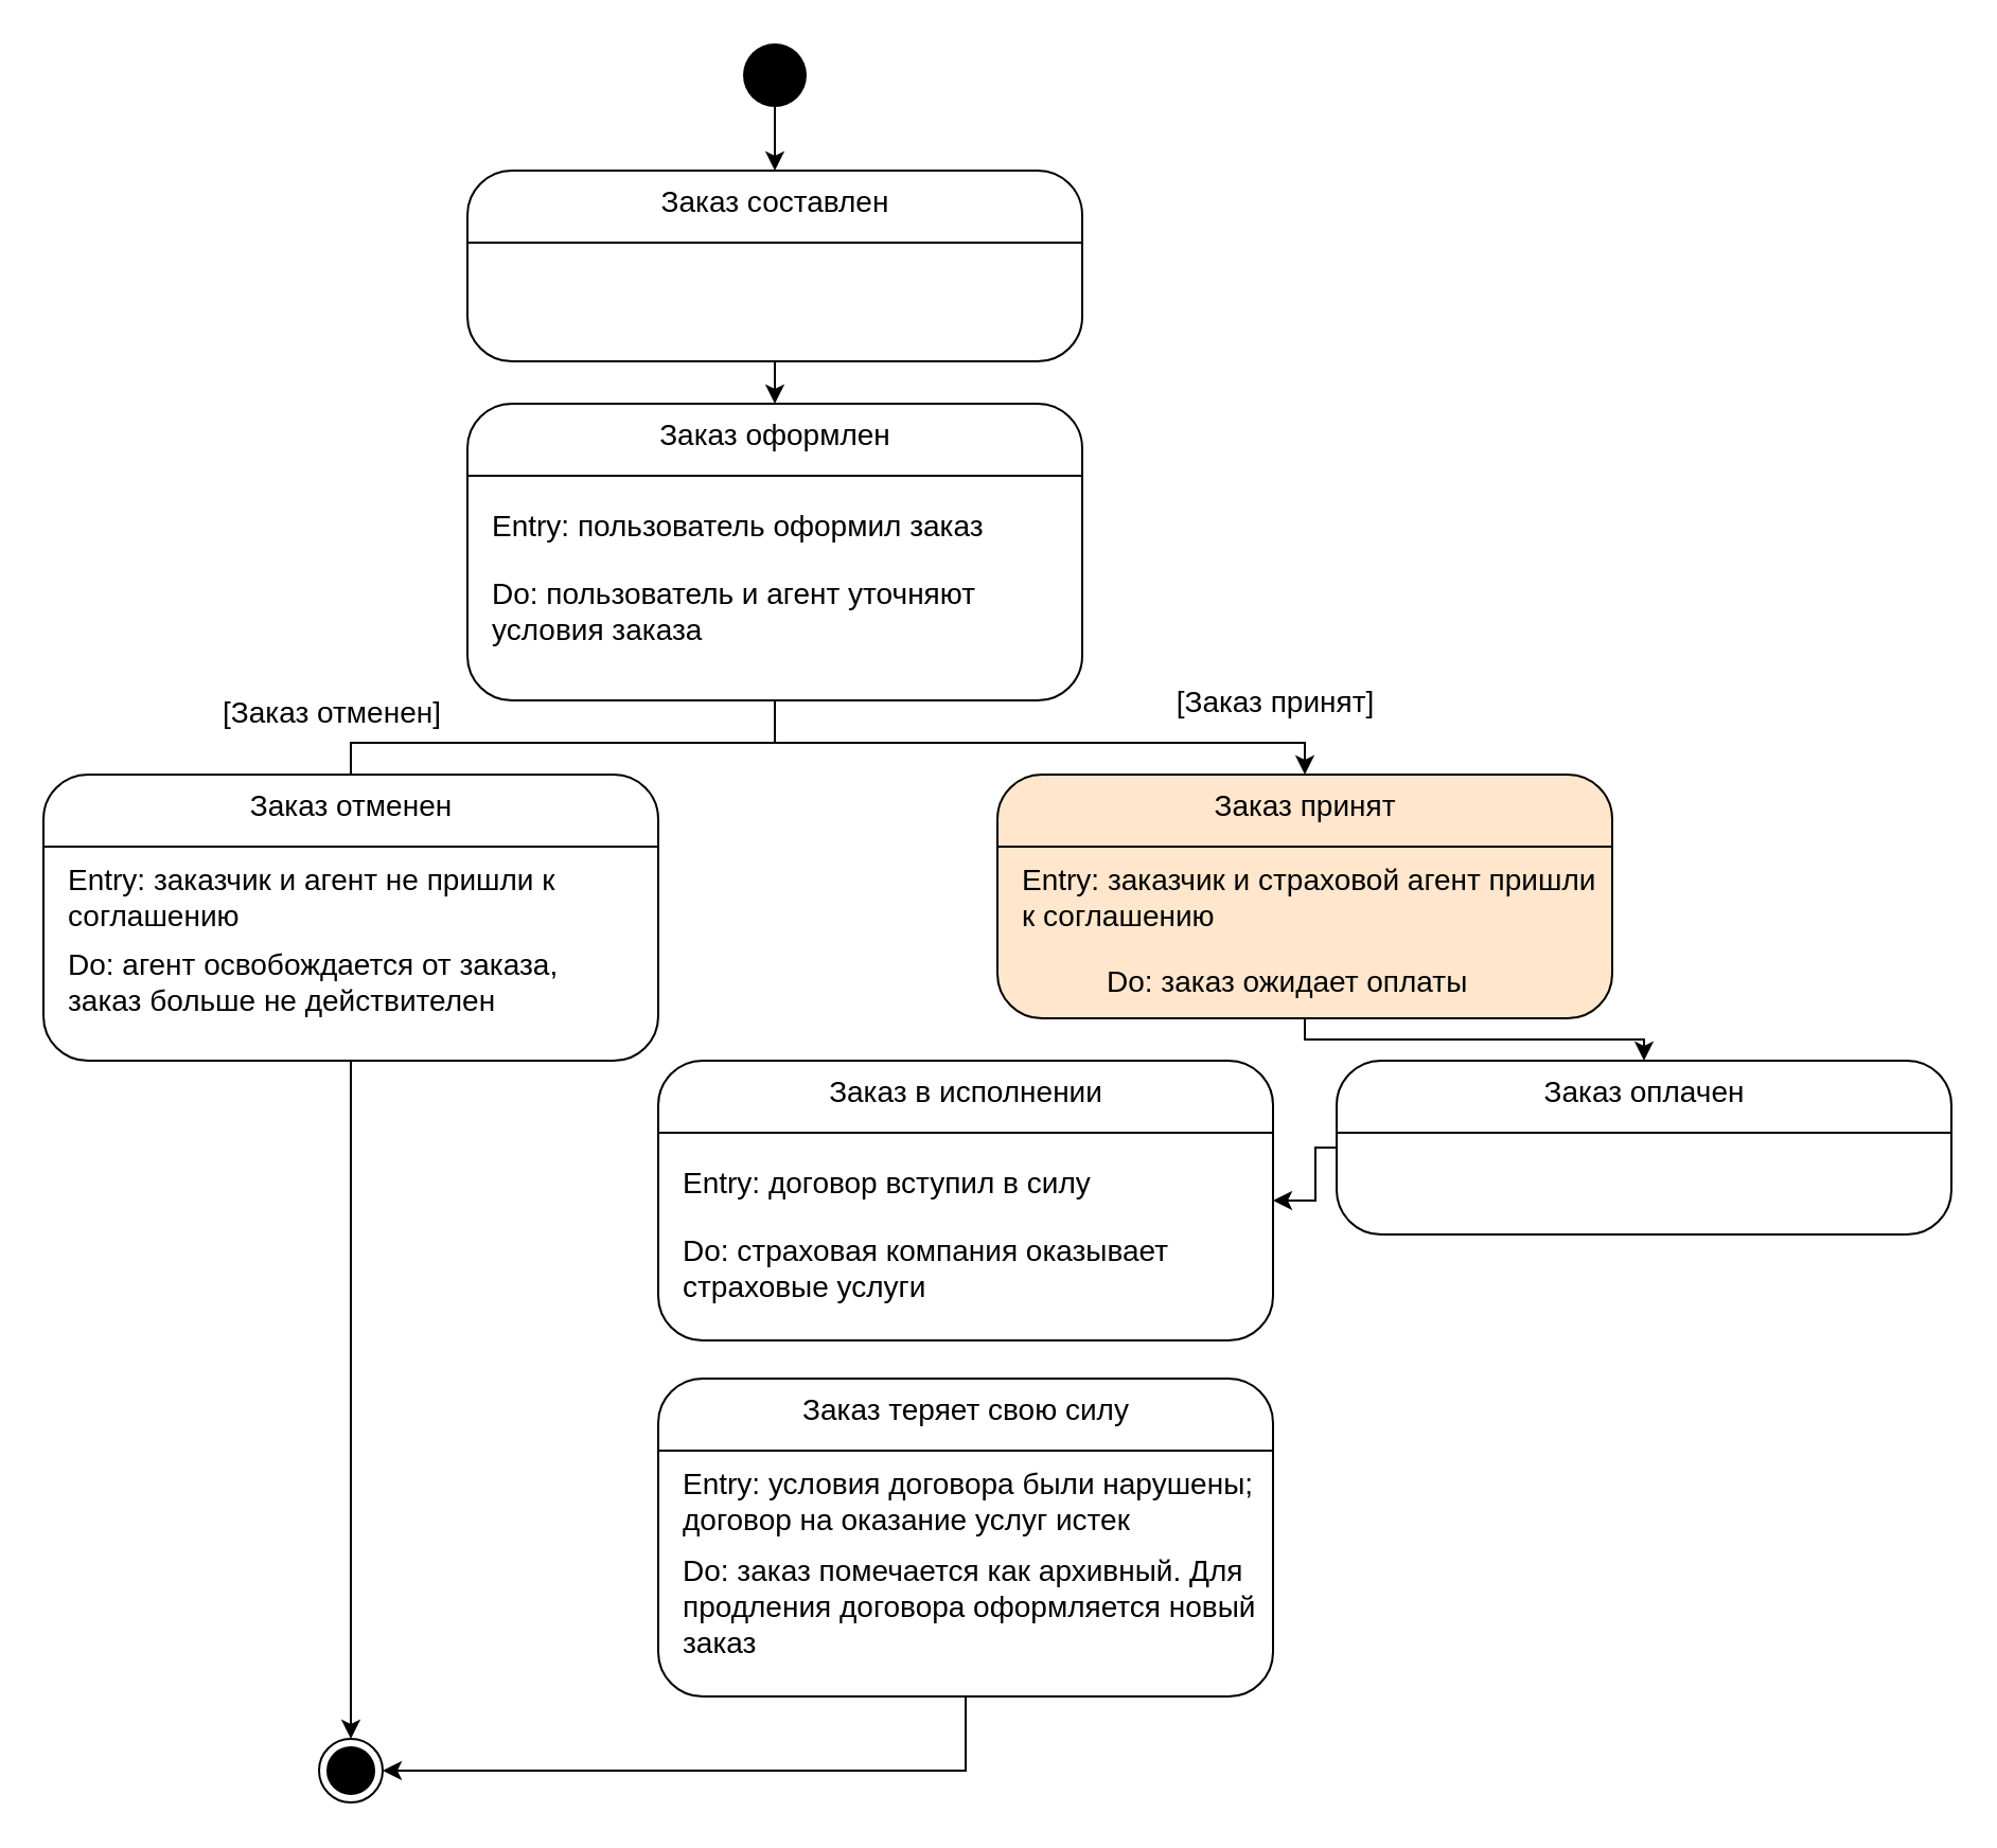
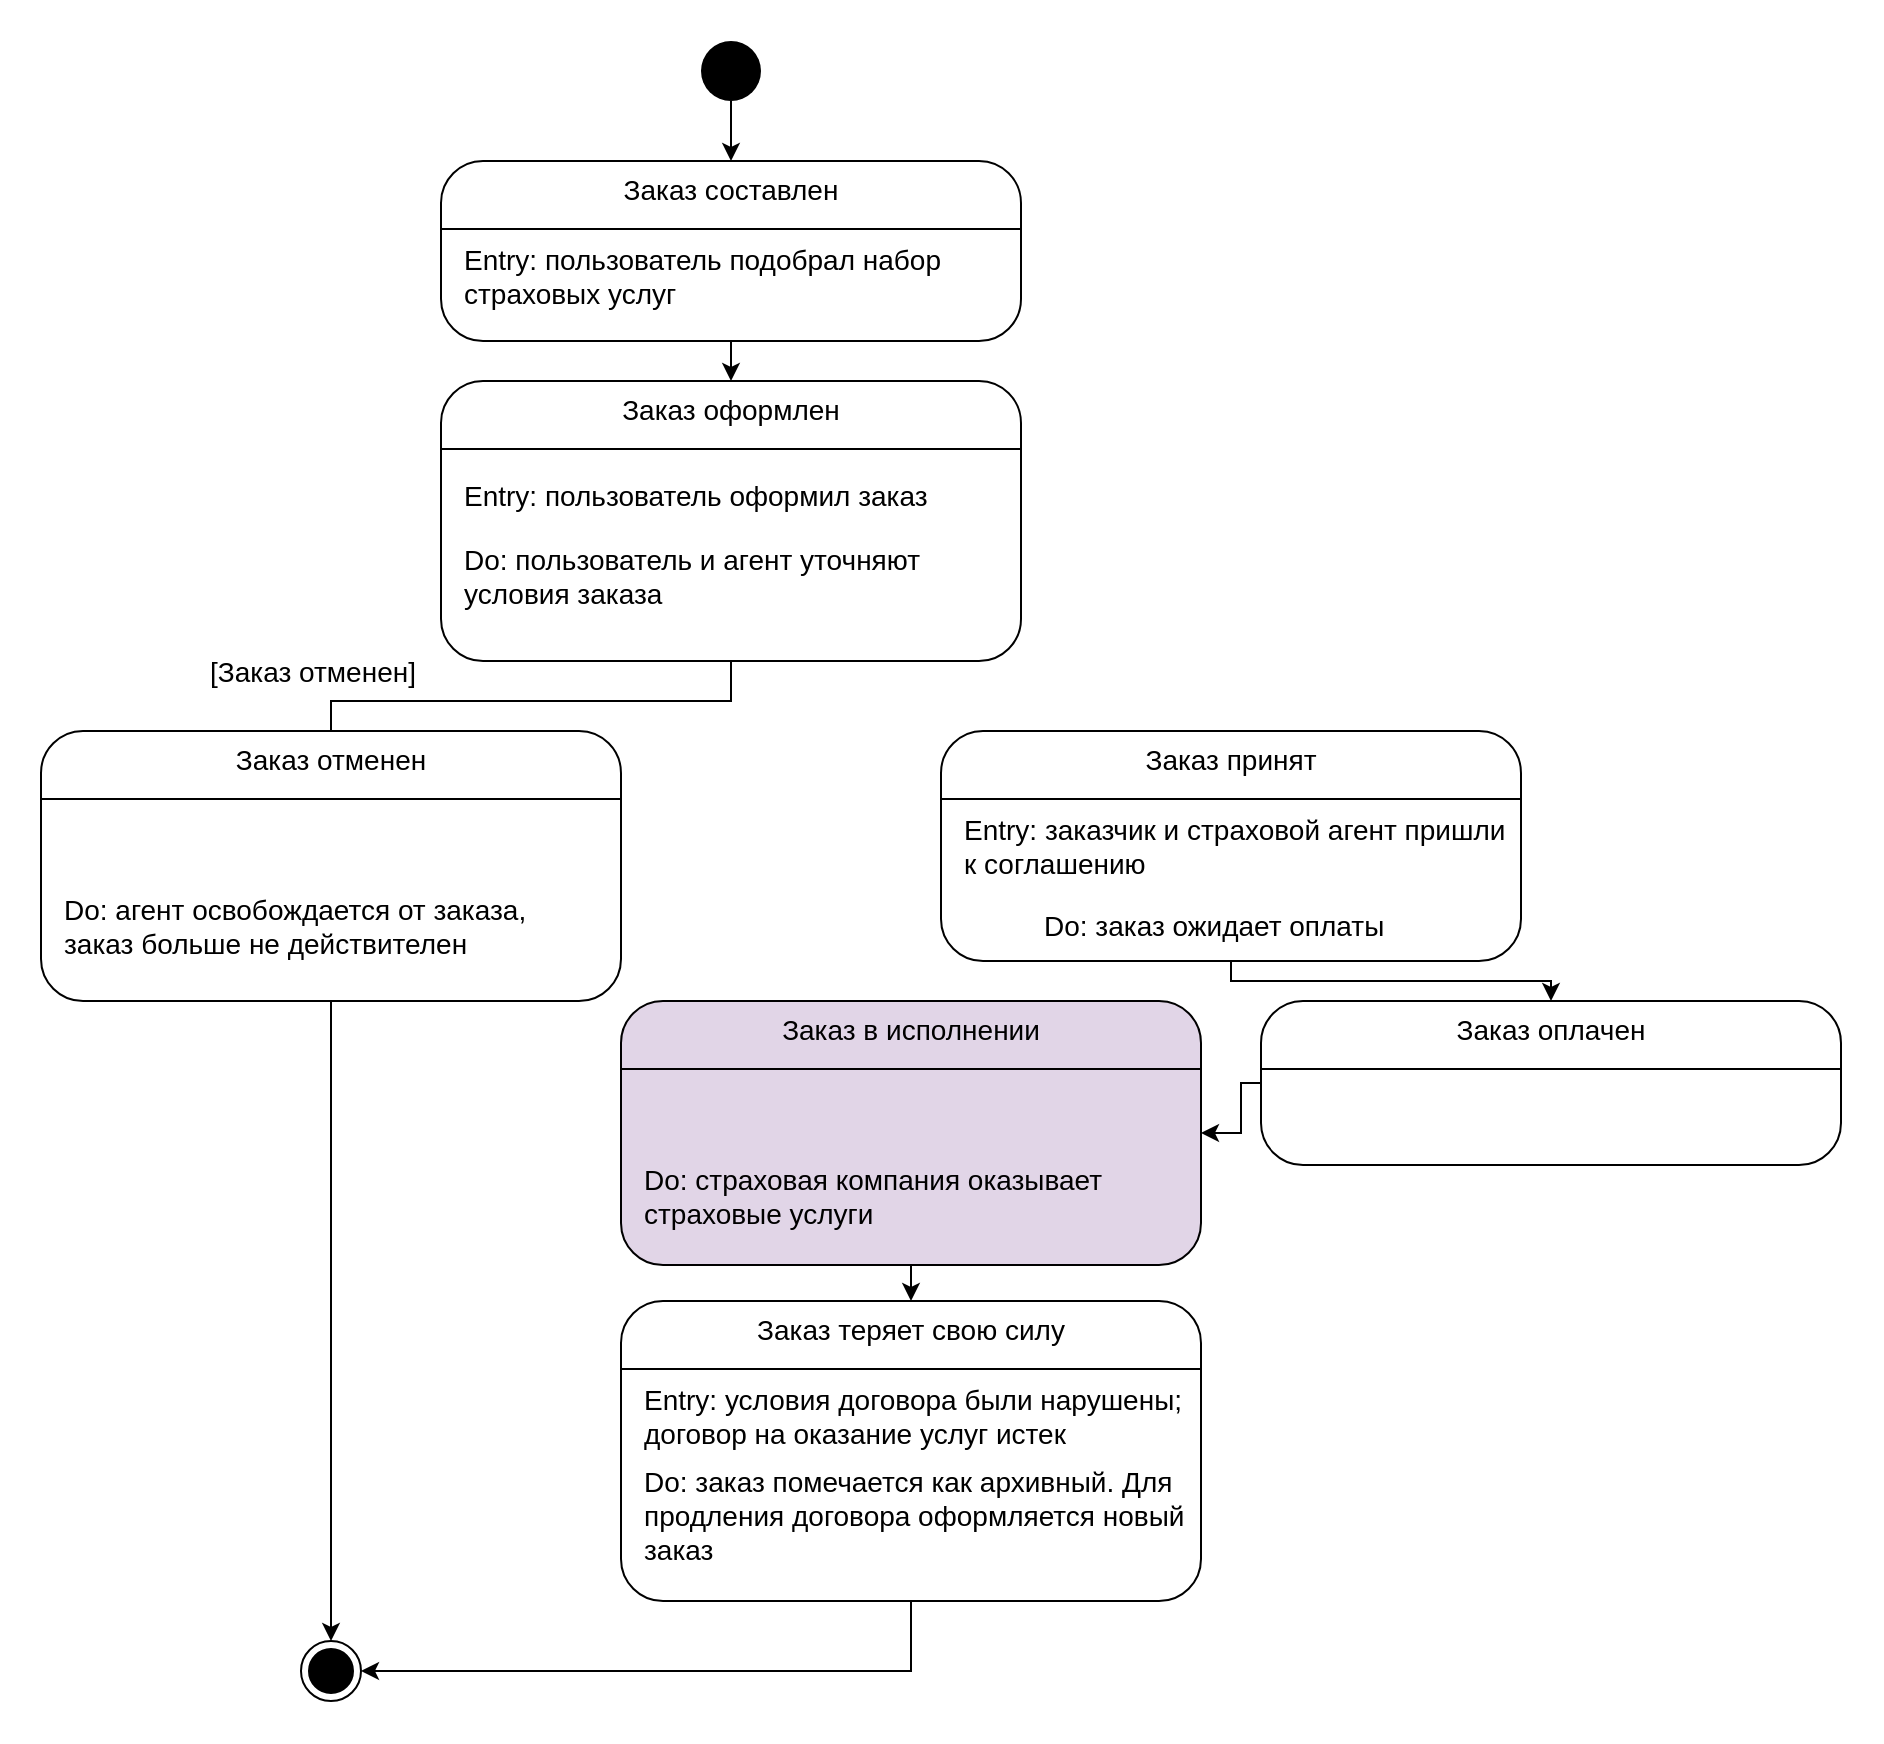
+ <mxCell id="5" value="Entry: пользователь подобрал набор&lt;br&gt;страховых услуг" style="text;html=1;align=left;verticalAlign=middle;resizable=0;points=[];autosize=1;strokeColor=none;fillColor=none;fontSize=14;" vertex="1" parent="1"><mxGeometry x="230" y="118" width="250" height="40" as="geometry" /></mxCell>
- <mxCell id="25" style="edgeStyle=orthogonalEdgeStyle;rounded=0;orthogonalLoop=1;jettySize=auto;html=1;exitX=0.5;exitY=1;exitDx=0;exitDy=0;entryX=0.5;entryY=0;entryDx=0;entryDy=0;" edge="1" parent="1" source="11" target="21"><mxGeometry relative="1" as="geometry"><mxPoint x="375" y="340" as="sourcePoint" /><mxPoint x="175" y="375" as="targetPoint" /><Array as="points"><mxPoint x="365" y="350" /><mxPoint x="615" y="350" /></Array></mxGeometry></mxCell>
- <mxCell id="26" value="&lt;font style=&quot;font-size: 14px&quot;&gt;[Заказ принят]&lt;/font&gt;" style="edgeLabel;html=1;align=center;verticalAlign=middle;resizable=0;points=[];" vertex="1" connectable="0" parent="25"><mxGeometry x="0.563" y="-1" relative="1" as="geometry"><mxPoint x="32" y="-21" as="offset" /></mxGeometry></mxCell>
- <mxCell id="21" value="&lt;span style=&quot;font-size: 14px&quot;&gt;Заказ принят&lt;/span&gt;" style="html=1;align=center;verticalAlign=top;rounded=1;absoluteArcSize=1;arcSize=42;dashed=0;fillColor=#ffe6cc;" vertex="1" parent="1"><mxGeometry x="470" y="365" width="290" height="115" as="geometry" /></mxCell>
+ <mxCell id="21" value="&lt;span style=&quot;font-size: 14px&quot;&gt;Заказ принят&lt;/span&gt;" style="html=1;align=center;verticalAlign=top;rounded=1;absoluteArcSize=1;arcSize=42;dashed=0;" vertex="1" parent="1"><mxGeometry x="470" y="365" width="290" height="115" as="geometry" /></mxCell>
- <mxCell id="18" value="Entry: заказчик и агент не пришли к&lt;br&gt;соглашению" style="text;html=1;align=left;verticalAlign=middle;resizable=0;points=[];autosize=1;strokeColor=none;fillColor=none;fontSize=14;" vertex="1" parent="1"><mxGeometry x="30" y="403" width="250" height="40" as="geometry" /></mxCell>
- <mxCell id="33" value="Entry: договор вступил в силу" style="text;html=1;align=left;verticalAlign=middle;resizable=0;points=[];autosize=1;strokeColor=none;fillColor=none;fontSize=14;" vertex="1" parent="1"><mxGeometry x="320" y="548" width="210" height="20" as="geometry" /></mxCell>
- <mxCell id="31" value="&lt;span style=&quot;font-size: 14px&quot;&gt;Заказ в исполнении&lt;/span&gt;" style="html=1;align=center;verticalAlign=top;rounded=1;absoluteArcSize=1;arcSize=42;dashed=0;" vertex="1" parent="1"><mxGeometry x="310" y="500" width="290" height="132" as="geometry" /></mxCell>
+ <mxCell id="31" value="&lt;span style=&quot;font-size: 14px&quot;&gt;Заказ в исполнении&lt;/span&gt;" style="html=1;align=center;verticalAlign=top;rounded=1;absoluteArcSize=1;arcSize=42;dashed=0;fillColor=#e1d5e7;" vertex="1" parent="1"><mxGeometry x="310" y="500" width="290" height="132" as="geometry" /></mxCell>
+ <mxCell id="30" style="edgeStyle=orthogonalEdgeStyle;rounded=0;orthogonalLoop=1;jettySize=auto;html=1;exitX=0.5;exitY=1;exitDx=0;exitDy=0;entryX=0.5;entryY=0;entryDx=0;entryDy=0;fontSize=14;" edge="1" parent="1" source="31" target="36"><mxGeometry relative="1" as="geometry" /></mxCell>
